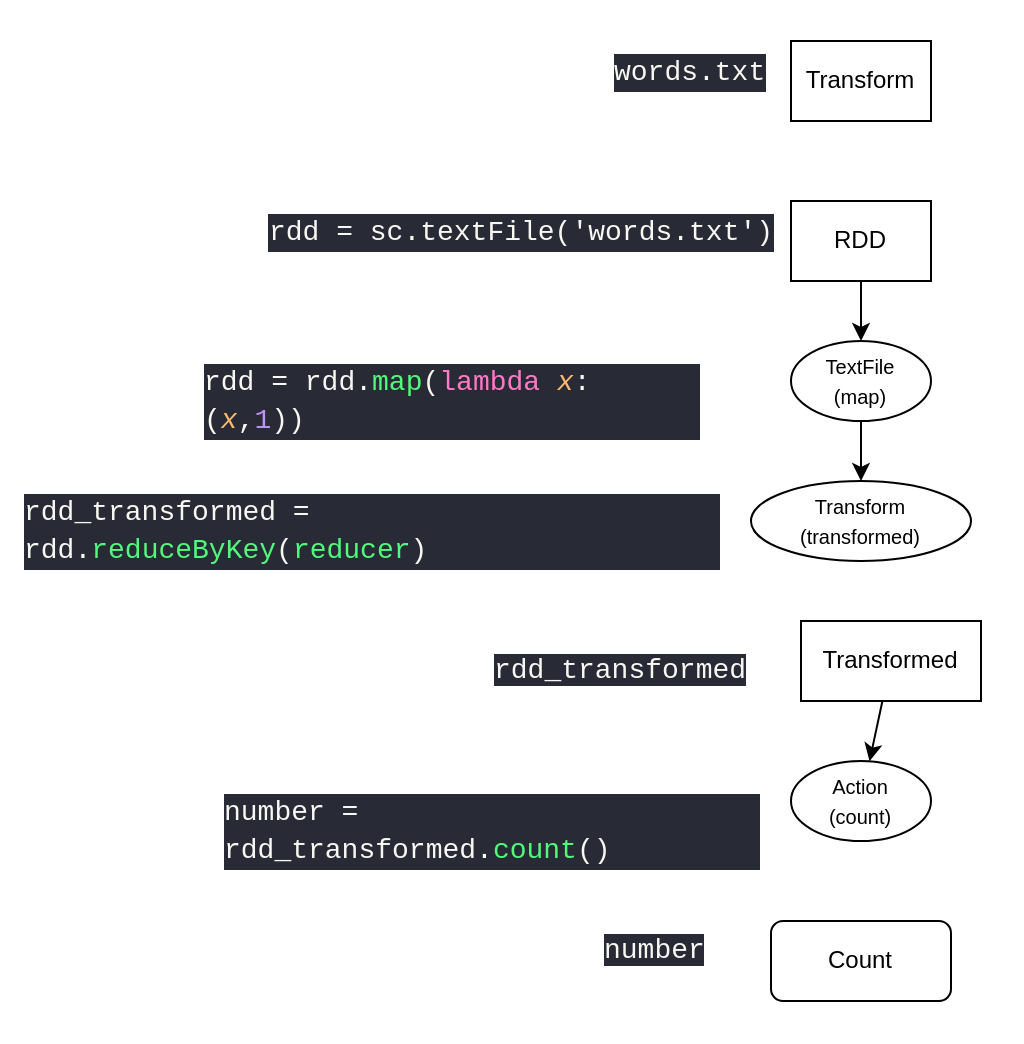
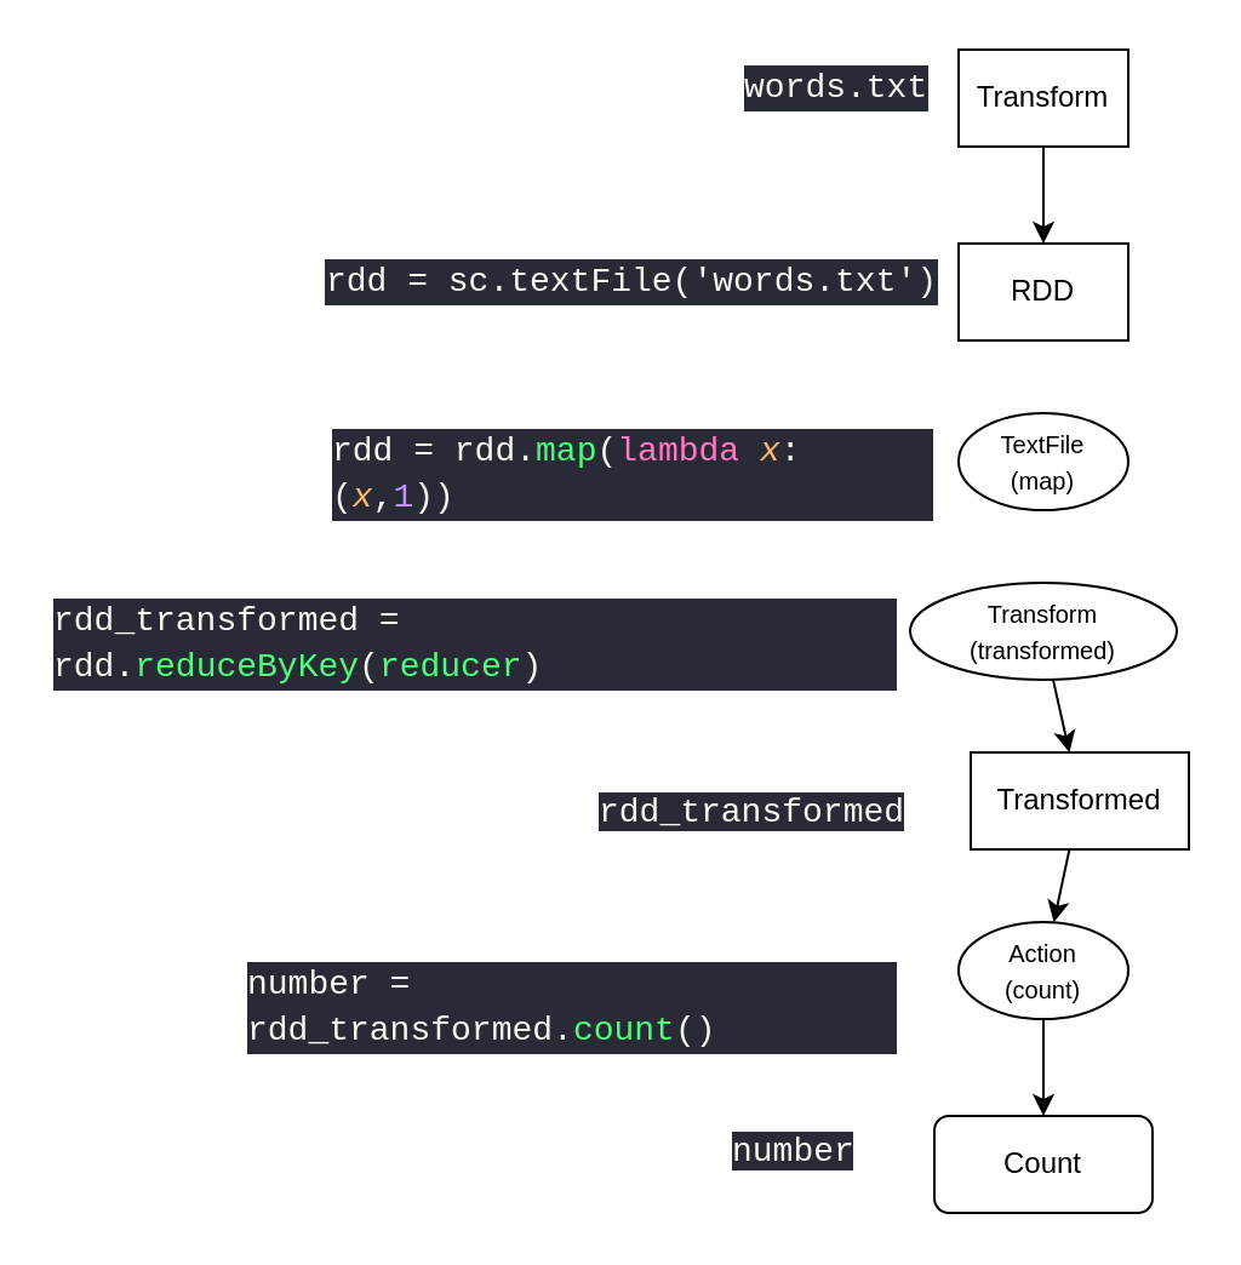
+ <mxCell id="2" value="" style="edgeStyle=none;html=1;fontSize=10;" edge="1" parent="1" source="3" target="5"><mxGeometry relative="1" as="geometry" /></mxCell>
- <mxCell id="4" value="" style="edgeStyle=none;html=1;fontSize=10;" edge="1" parent="1" source="5" target="7"><mxGeometry relative="1" as="geometry" /></mxCell>
- <mxCell id="15" value="&lt;div style=&quot;color: rgb(248, 248, 242); background-color: rgb(40, 42, 54); font-family: Consolas, &amp;quot;Courier New&amp;quot;, monospace; font-weight: normal; font-size: 14px; line-height: 19px;&quot;&gt;&lt;div&gt;&lt;span style=&quot;color: #f8f8f2;&quot;&gt;rdd = rdd&lt;/span&gt;&lt;span style=&quot;color: #f8f8f2;&quot;&gt;.&lt;/span&gt;&lt;span style=&quot;color: #50fa7b;&quot;&gt;map&lt;/span&gt;&lt;span style=&quot;color: #f8f8f2;&quot;&gt;(&lt;/span&gt;&lt;span style=&quot;color: #ff79c6;&quot;&gt;lambda&lt;/span&gt;&lt;span style=&quot;color: #f8f8f2;&quot;&gt; &lt;/span&gt;&lt;span style=&quot;color: #ffb86c;font-style: italic;&quot;&gt;x&lt;/span&gt;&lt;span style=&quot;color: #f8f8f2;&quot;&gt;: (&lt;/span&gt;&lt;span style=&quot;color: #ffb86c;font-style: italic;&quot;&gt;x&lt;/span&gt;&lt;span style=&quot;color: #f8f8f2;&quot;&gt;,&lt;/span&gt;&lt;span style=&quot;color: #bd93f9;&quot;&gt;1&lt;/span&gt;&lt;span style=&quot;color: #f8f8f2;&quot;&gt;))&lt;/span&gt;&lt;/div&gt;&lt;/div&gt;" style="text;whiteSpace=wrap;html=1;fontSize=10;" vertex="1" parent="1"><mxGeometry x="100" y="175" width="250" height="40" as="geometry" /></mxCell>
+ <mxCell id="15" value="&lt;div style=&quot;color: rgb(248, 248, 242); background-color: rgb(40, 42, 54); font-family: Consolas, &amp;quot;Courier New&amp;quot;, monospace; font-weight: normal; font-size: 14px; line-height: 19px;&quot;&gt;&lt;div&gt;&lt;span style=&quot;color: #f8f8f2;&quot;&gt;rdd = rdd&lt;/span&gt;&lt;span style=&quot;color: #f8f8f2;&quot;&gt;.&lt;/span&gt;&lt;span style=&quot;color: #50fa7b;&quot;&gt;map&lt;/span&gt;&lt;span style=&quot;color: #f8f8f2;&quot;&gt;(&lt;/span&gt;&lt;span style=&quot;color: #ff79c6;&quot;&gt;lambda&lt;/span&gt;&lt;span style=&quot;color: #f8f8f2;&quot;&gt; &lt;/span&gt;&lt;span style=&quot;color: #ffb86c;font-style: italic;&quot;&gt;x&lt;/span&gt;&lt;span style=&quot;color: #f8f8f2;&quot;&gt;: (&lt;/span&gt;&lt;span style=&quot;color: #ffb86c;font-style: italic;&quot;&gt;x&lt;/span&gt;&lt;span style=&quot;color: #f8f8f2;&quot;&gt;,&lt;/span&gt;&lt;span style=&quot;color: #bd93f9;&quot;&gt;1&lt;/span&gt;&lt;span style=&quot;color: #f8f8f2;&quot;&gt;))&lt;/span&gt;&lt;/div&gt;&lt;/div&gt;" style="text;whiteSpace=wrap;html=1;fontSize=10;" vertex="1" parent="1"><mxGeometry x="135" y="170" width="250" height="40" as="geometry" /></mxCell>
- <mxCell id="6" value="" style="edgeStyle=none;html=1;fontSize=10;" edge="1" parent="1" source="7" target="9"><mxGeometry relative="1" as="geometry" /></mxCell>
- <mxCell id="16" value="&lt;div style=&quot;color: rgb(248, 248, 242); background-color: rgb(40, 42, 54); font-family: Consolas, &amp;quot;Courier New&amp;quot;, monospace; font-weight: normal; font-size: 14px; line-height: 19px;&quot;&gt;&lt;div&gt;&lt;span style=&quot;color: #f8f8f2;&quot;&gt;rdd_transformed = rdd.&lt;/span&gt;&lt;span style=&quot;color: #50fa7b;&quot;&gt;reduceByKey&lt;/span&gt;&lt;span style=&quot;color: #f8f8f2;&quot;&gt;(&lt;/span&gt;&lt;span style=&quot;color: #50fa7b;&quot;&gt;reducer&lt;/span&gt;&lt;span style=&quot;color: #f8f8f2;&quot;&gt;)&lt;/span&gt;&lt;/div&gt;&lt;/div&gt;" style="text;whiteSpace=wrap;html=1;fontSize=10;" vertex="1" parent="1"><mxGeometry x="10" y="240" width="350" height="40" as="geometry" /></mxCell>
+ <mxCell id="16" value="&lt;div style=&quot;color: rgb(248, 248, 242); background-color: rgb(40, 42, 54); font-family: Consolas, &amp;quot;Courier New&amp;quot;, monospace; font-weight: normal; font-size: 14px; line-height: 19px;&quot;&gt;&lt;div&gt;&lt;span style=&quot;color: #f8f8f2;&quot;&gt;rdd_transformed = rdd.&lt;/span&gt;&lt;span style=&quot;color: #50fa7b;&quot;&gt;reduceByKey&lt;/span&gt;&lt;span style=&quot;color: #f8f8f2;&quot;&gt;(&lt;/span&gt;&lt;span style=&quot;color: #50fa7b;&quot;&gt;reducer&lt;/span&gt;&lt;span style=&quot;color: #f8f8f2;&quot;&gt;)&lt;/span&gt;&lt;/div&gt;&lt;/div&gt;" style="text;whiteSpace=wrap;html=1;fontSize=10;" vertex="1" parent="1"><mxGeometry x="20" y="240" width="350" height="40" as="geometry" /></mxCell>
+ <mxCell id="8" value="" style="edgeStyle=none;html=1;fontSize=10;" edge="1" parent="1" source="9" target="11"><mxGeometry relative="1" as="geometry" /></mxCell>
- <mxCell id="20" value="&lt;div style=&quot;color: rgb(248, 248, 242); background-color: rgb(40, 42, 54); font-family: Consolas, &amp;quot;Courier New&amp;quot;, monospace; font-weight: normal; font-size: 14px; line-height: 19px;&quot;&gt;&lt;div&gt;number = rdd_transformed&lt;span style=&quot;color: #f8f8f2;&quot;&gt;.&lt;/span&gt;&lt;span style=&quot;color: #50fa7b;&quot;&gt;count&lt;/span&gt;&lt;span style=&quot;color: #f8f8f2;&quot;&gt;()&lt;/span&gt;&lt;/div&gt;&lt;/div&gt;" style="text;whiteSpace=wrap;html=1;fontSize=10;" vertex="1" parent="1"><mxGeometry x="110" y="390" width="270" height="40" as="geometry" /></mxCell>
+ <mxCell id="20" value="&lt;div style=&quot;color: rgb(248, 248, 242); background-color: rgb(40, 42, 54); font-family: Consolas, &amp;quot;Courier New&amp;quot;, monospace; font-weight: normal; font-size: 14px; line-height: 19px;&quot;&gt;&lt;div&gt;number = rdd_transformed&lt;span style=&quot;color: #f8f8f2;&quot;&gt;.&lt;/span&gt;&lt;span style=&quot;color: #50fa7b;&quot;&gt;count&lt;/span&gt;&lt;span style=&quot;color: #f8f8f2;&quot;&gt;()&lt;/span&gt;&lt;/div&gt;&lt;/div&gt;" style="text;whiteSpace=wrap;html=1;fontSize=10;" vertex="1" parent="1"><mxGeometry x="100" y="390" width="270" height="40" as="geometry" /></mxCell>
+ <mxCell id="17" value="" style="edgeStyle=none;html=1;fontSize=10;" edge="1" parent="1" source="18" target="12"><mxGeometry relative="1" as="geometry" /></mxCell>
